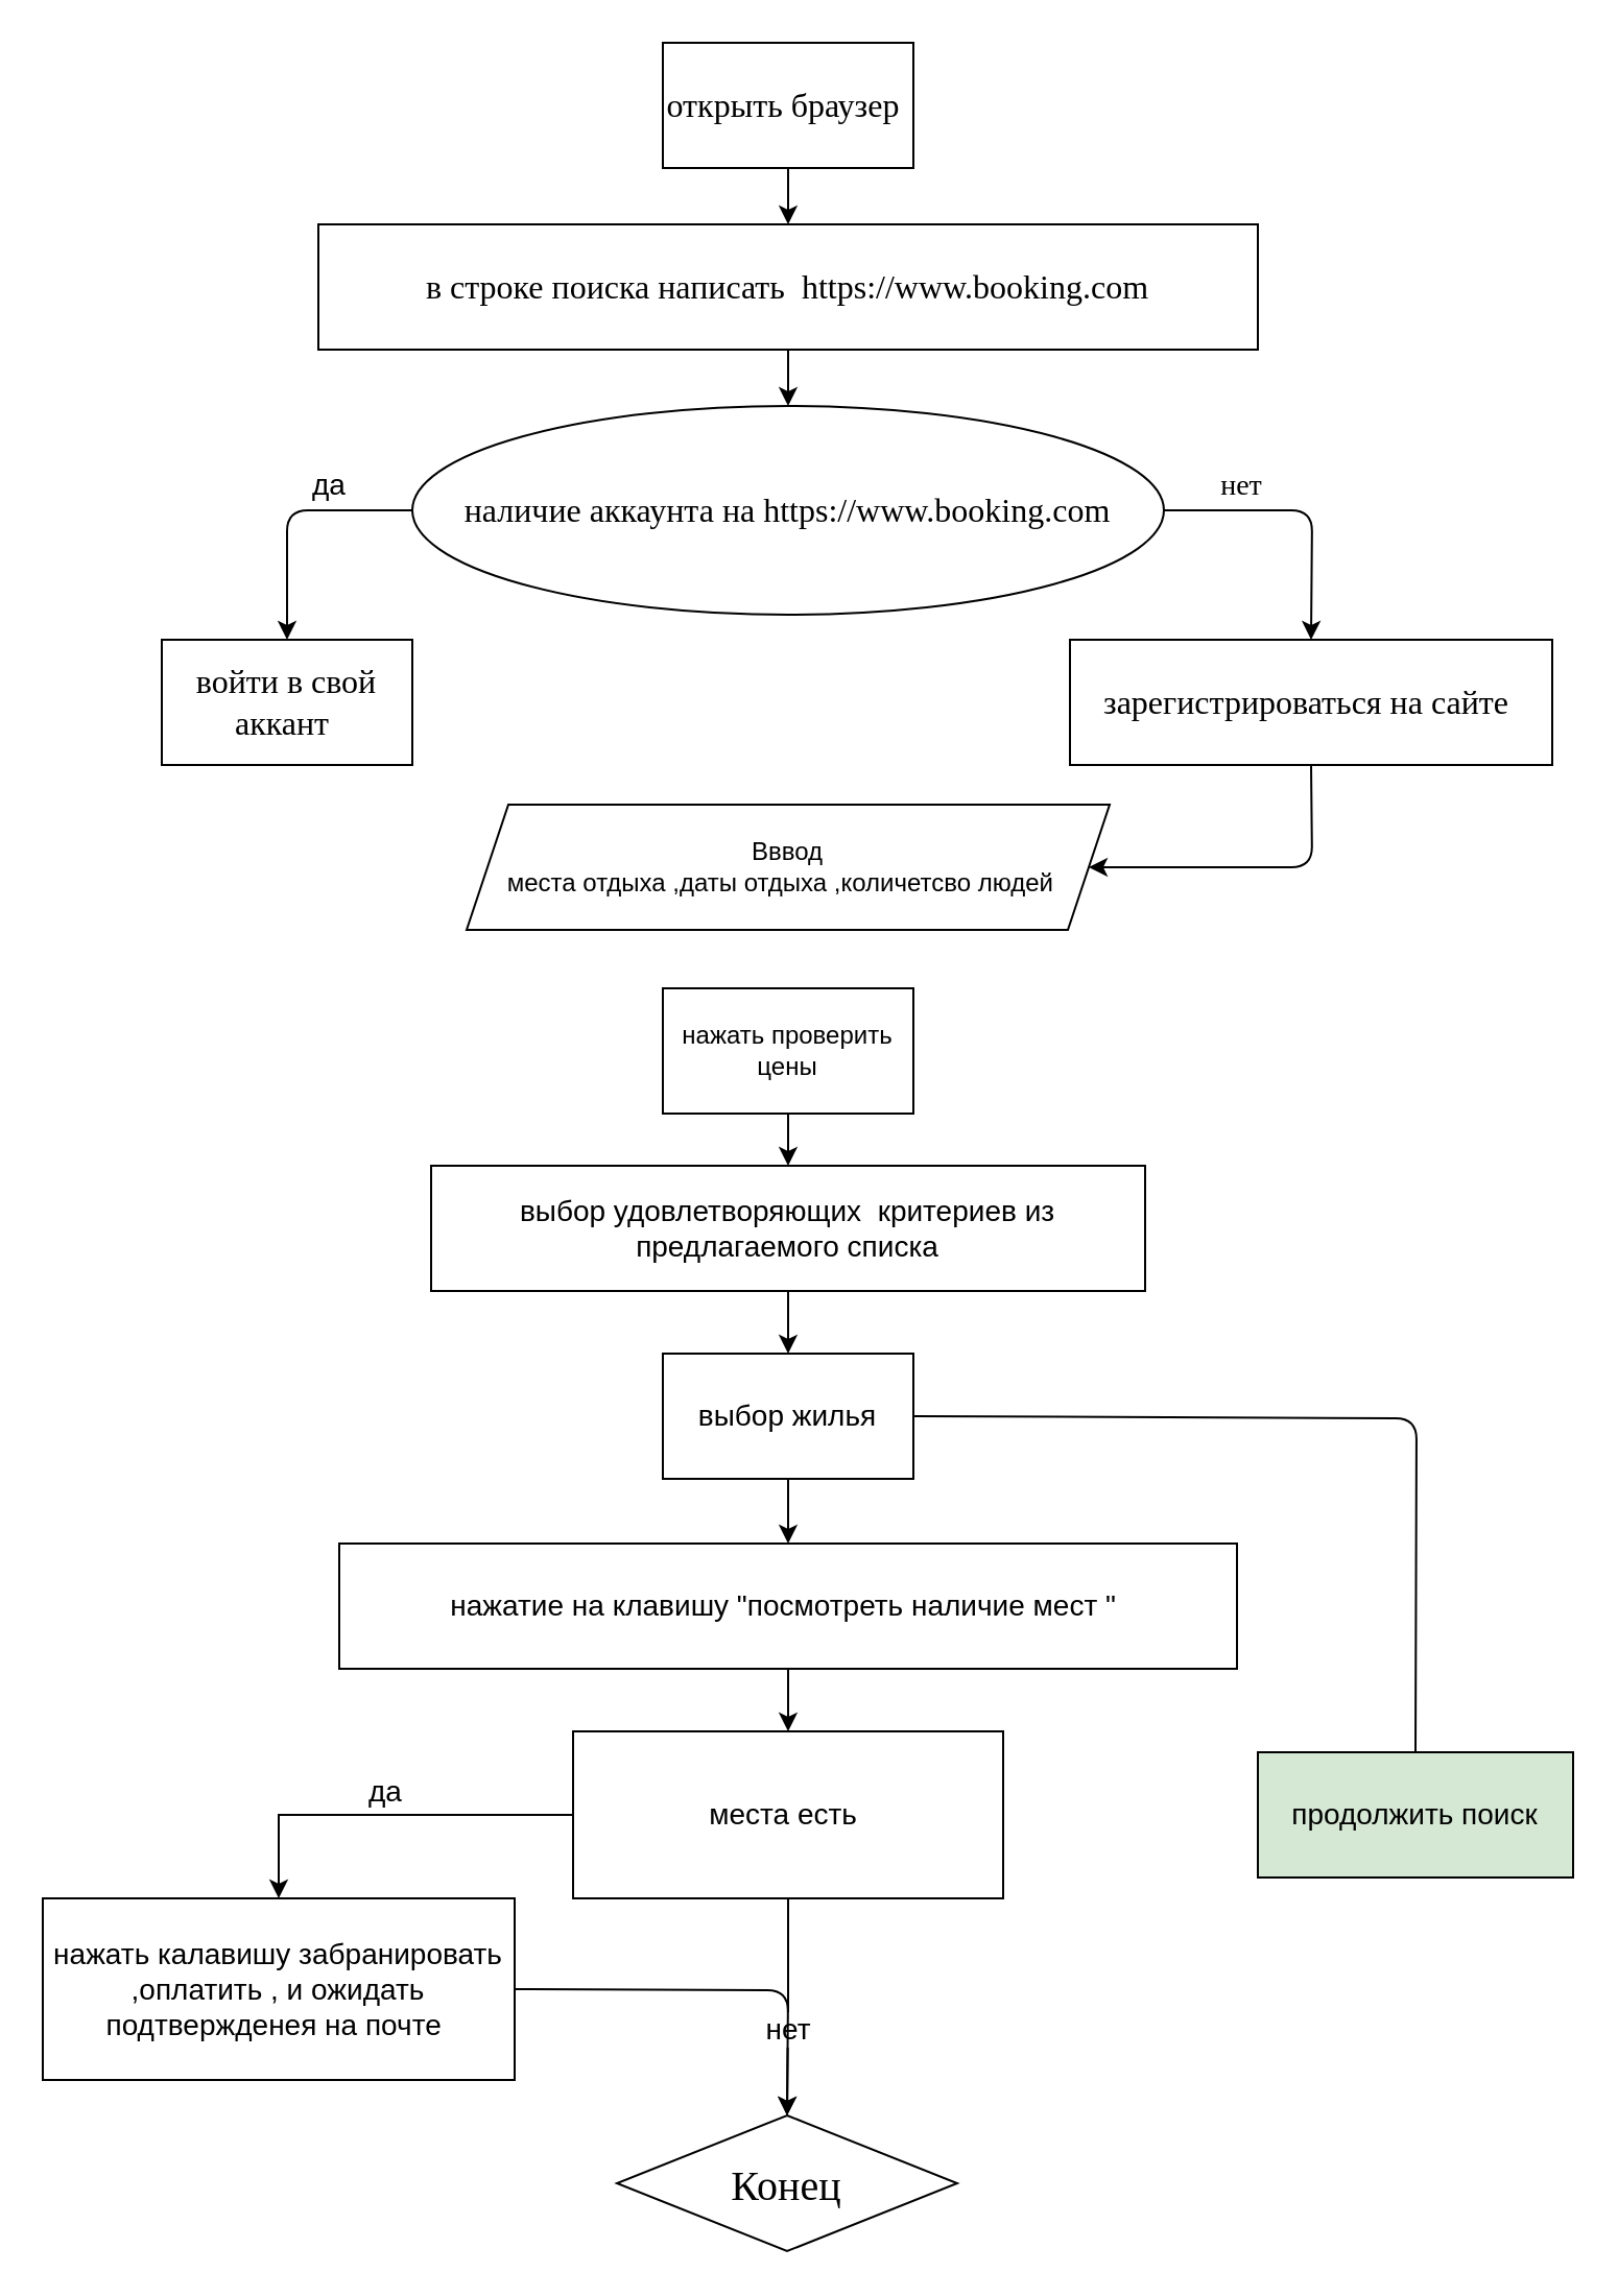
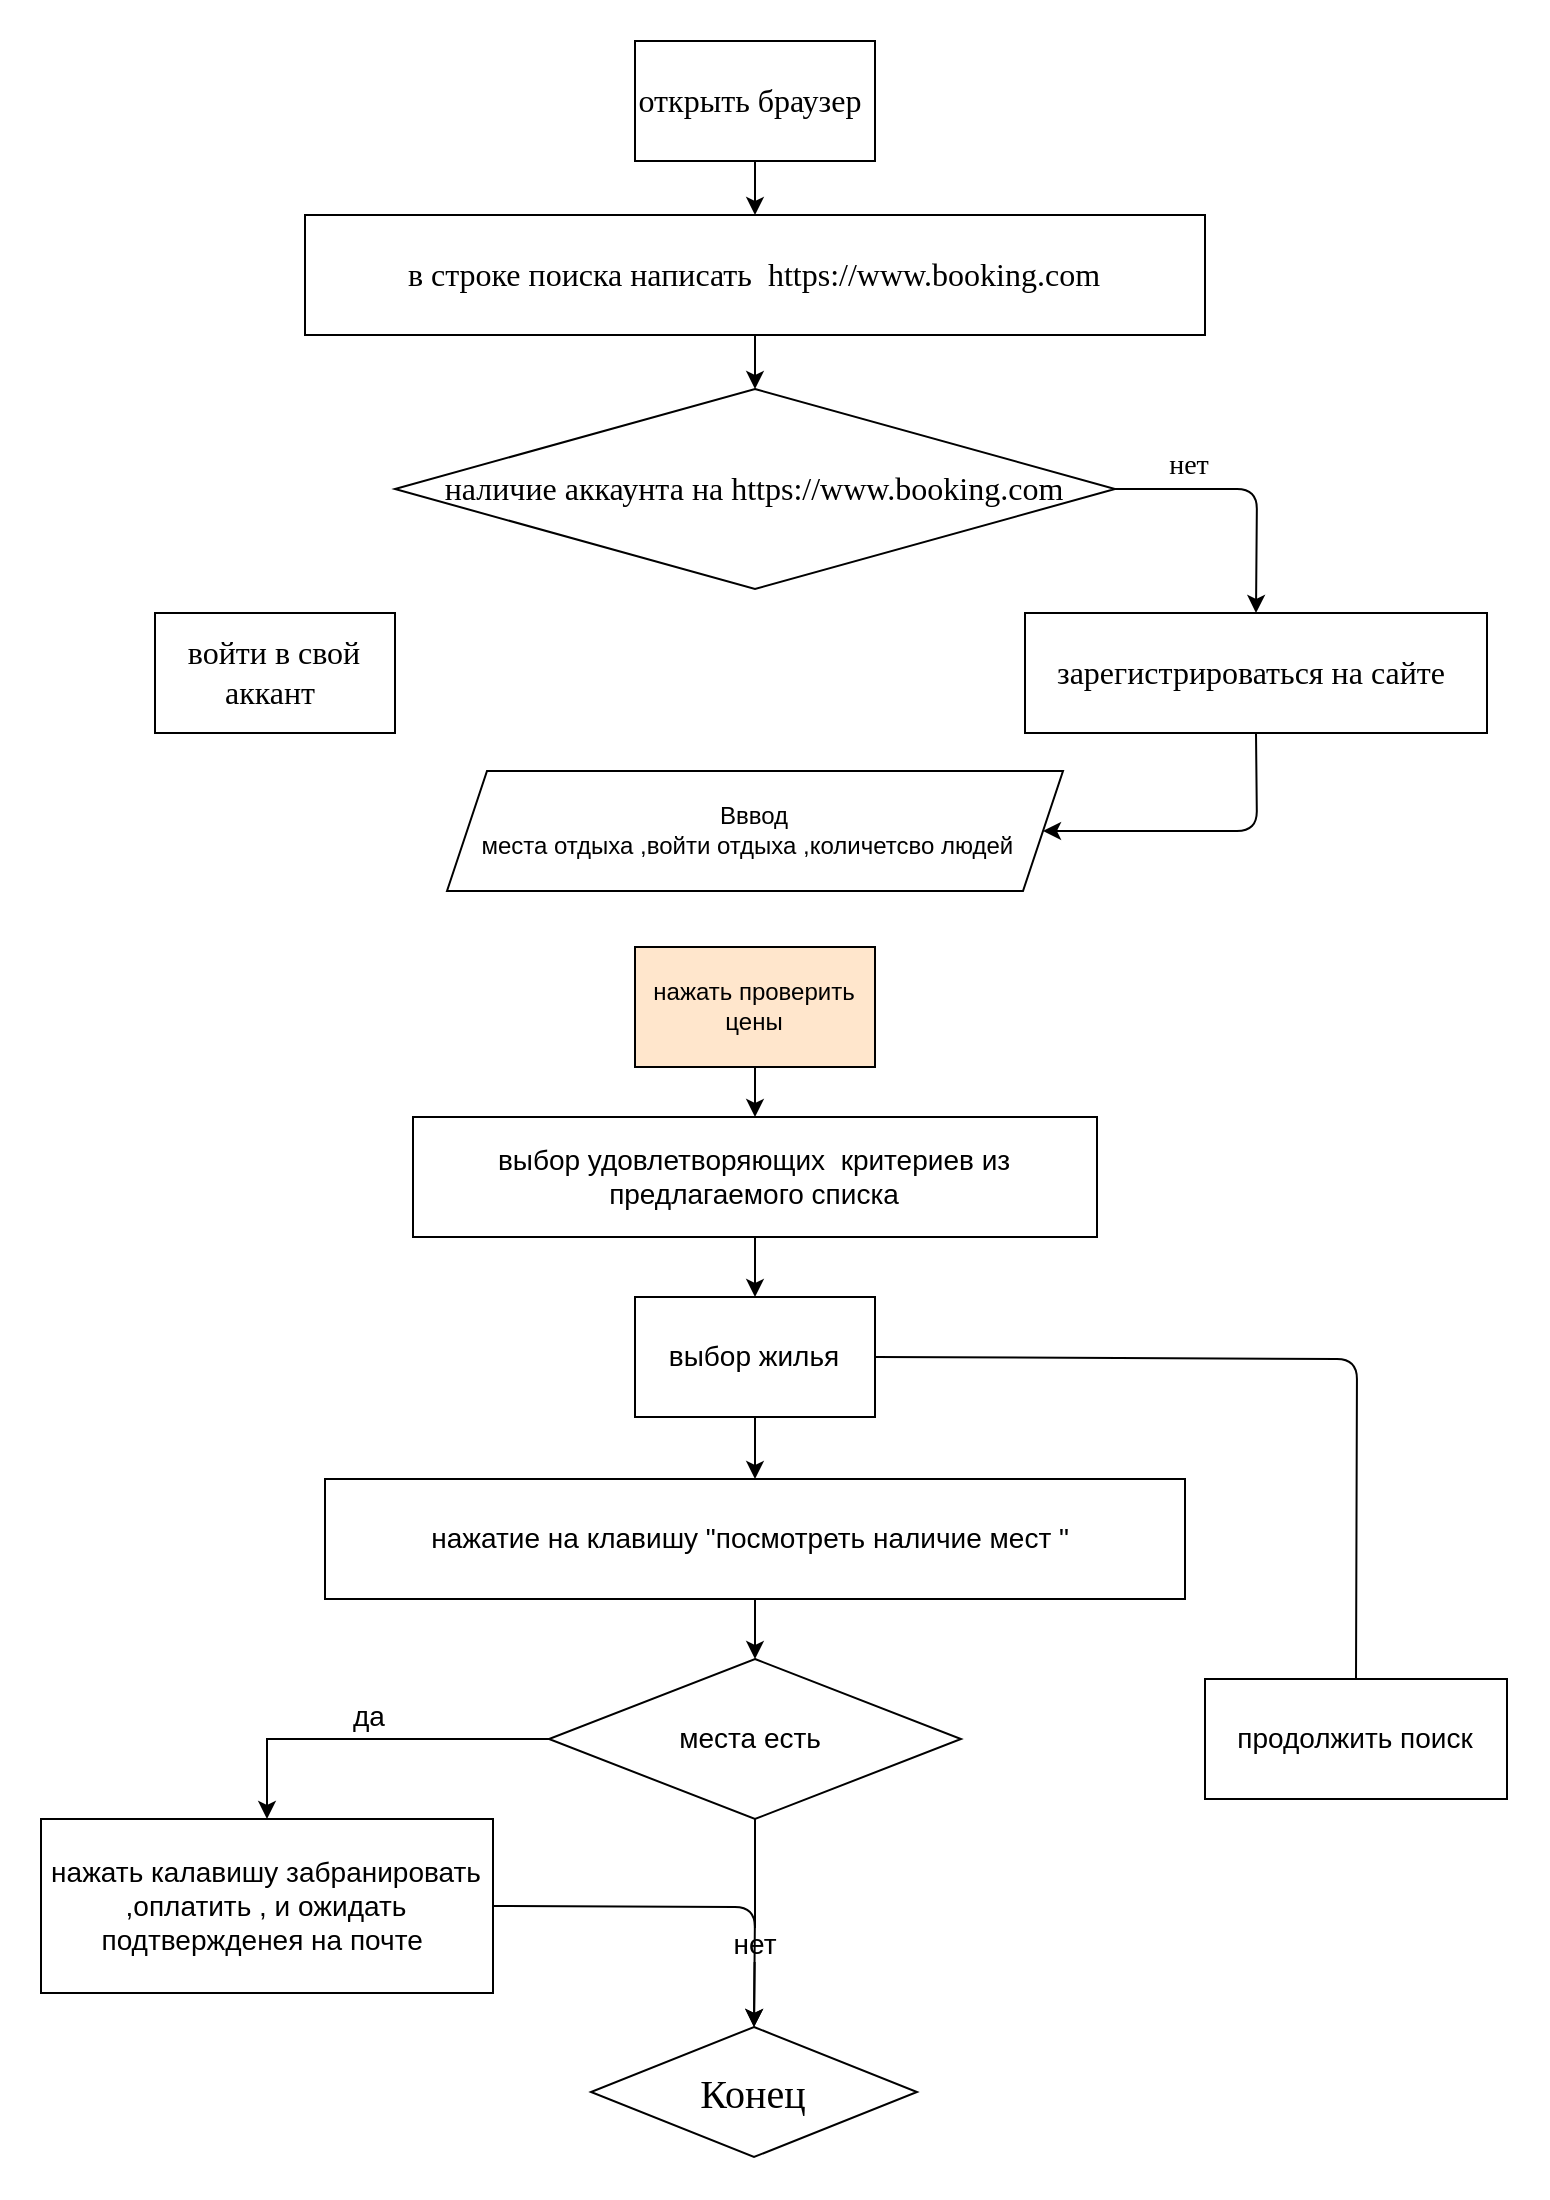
- <mxCell id="9" value="&lt;font style=&quot;vertical-align: inherit&quot;&gt;&lt;font style=&quot;vertical-align: inherit&quot;&gt;наличие аккаунта на https://www.booking.com&lt;/font&gt;&lt;/font&gt;" style="ellipse;whiteSpace=wrap;html=1;fontFamily=Times New Roman;labelBackgroundColor=none;fontSize=16;" parent="1" vertex="1"><mxGeometry x="197" y="194" width="360" height="100" as="geometry" /></mxCell>
+ <mxCell id="9" value="&lt;font style=&quot;vertical-align: inherit&quot;&gt;&lt;font style=&quot;vertical-align: inherit&quot;&gt;наличие аккаунта на https://www.booking.com&lt;/font&gt;&lt;/font&gt;" style="rhombus;whiteSpace=wrap;html=1;rounded=0;fontFamily=Times New Roman;labelBackgroundColor=none;fontSize=16;" parent="1" vertex="1"><mxGeometry x="197" y="194" width="360" height="100" as="geometry" /></mxCell>
- <mxCell id="11" value="да" style="endArrow=classic;html=1;exitX=0;exitY=0.5;exitDx=0;exitDy=0;entryX=0.5;entryY=0;entryDx=0;entryDy=0;jumpSize=8;fontFamily=Helvetica;fontSize=14;" edge="1" parent="1" source="9" target="4"><mxGeometry x="-0.339" y="-12" width="50" height="50" relative="1" as="geometry"><mxPoint x="310" y="498" as="sourcePoint" /><mxPoint x="360" y="448" as="targetPoint" /><Array as="points"><mxPoint x="137" y="244" /></Array><mxPoint as="offset" /></mxGeometry></mxCell>
- <mxCell id="10" value="Вввод&lt;br&gt;места отдыха ,даты отдыха ,количетсво людей&amp;nbsp;&amp;nbsp;" style="shape=parallelogram;perimeter=parallelogramPerimeter;whiteSpace=wrap;html=1;fixedSize=1;rounded=0;sketch=0;" parent="1" vertex="1"><mxGeometry x="223" y="385" width="308" height="60" as="geometry" /></mxCell>
+ <mxCell id="10" value="Вввод&lt;br&gt;места отдыха ,войти отдыха ,количетсво людей&amp;nbsp;&amp;nbsp;" style="shape=parallelogram;perimeter=parallelogramPerimeter;whiteSpace=wrap;html=1;fixedSize=1;rounded=0;sketch=0;" parent="1" vertex="1"><mxGeometry x="223" y="385" width="308" height="60" as="geometry" /></mxCell>
- <mxCell id="13" value="нажать проверить цены" style="whiteSpace=wrap;html=1;rounded=0;sketch=0;" vertex="1" parent="1"><mxGeometry x="317" y="473" width="120" height="60" as="geometry" /></mxCell>
+ <mxCell id="13" value="нажать проверить цены" style="whiteSpace=wrap;html=1;rounded=0;sketch=0;fillColor=#ffe6cc;" vertex="1" parent="1"><mxGeometry x="317" y="473" width="120" height="60" as="geometry" /></mxCell>
- <mxCell id="22" value="&lt;font style=&quot;vertical-align: inherit&quot;&gt;&lt;font style=&quot;vertical-align: inherit&quot;&gt;места есть&amp;nbsp;&lt;/font&gt;&lt;/font&gt;" style="whiteSpace=wrap;html=1;fontSize=14;rounded=0;" vertex="1" parent="1"><mxGeometry x="274" y="829" width="206" height="80" as="geometry" /></mxCell>
+ <mxCell id="22" value="&lt;font style=&quot;vertical-align: inherit&quot;&gt;&lt;font style=&quot;vertical-align: inherit&quot;&gt;места есть&amp;nbsp;&lt;/font&gt;&lt;/font&gt;" style="rhombus;whiteSpace=wrap;html=1;rounded=0;fontSize=14;" vertex="1" parent="1"><mxGeometry x="274" y="829" width="206" height="80" as="geometry" /></mxCell>
- <mxCell id="23" value="продолжить поиск" style="whiteSpace=wrap;html=1;rounded=0;fontSize=14;fillColor=#d5e8d4;" vertex="1" parent="1"><mxGeometry x="602" y="839" width="151" height="60" as="geometry" /></mxCell>
+ <mxCell id="23" value="продолжить поиск" style="whiteSpace=wrap;html=1;rounded=0;fontSize=14;" vertex="1" parent="1"><mxGeometry x="602" y="839" width="151" height="60" as="geometry" /></mxCell>
